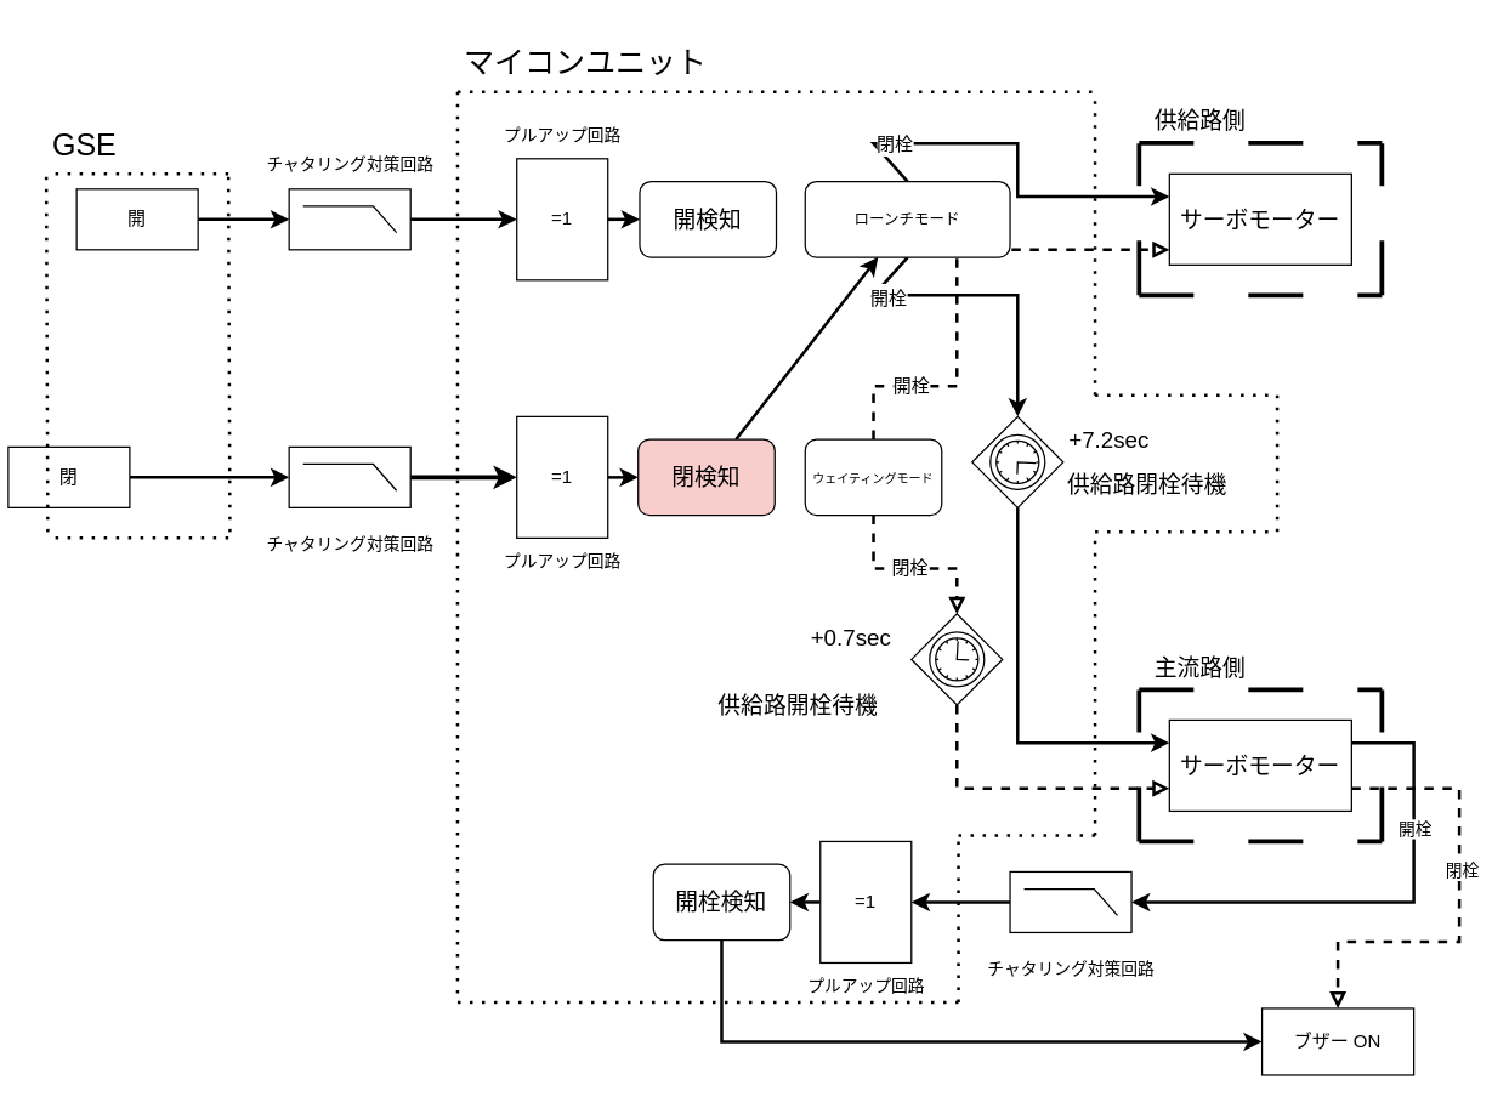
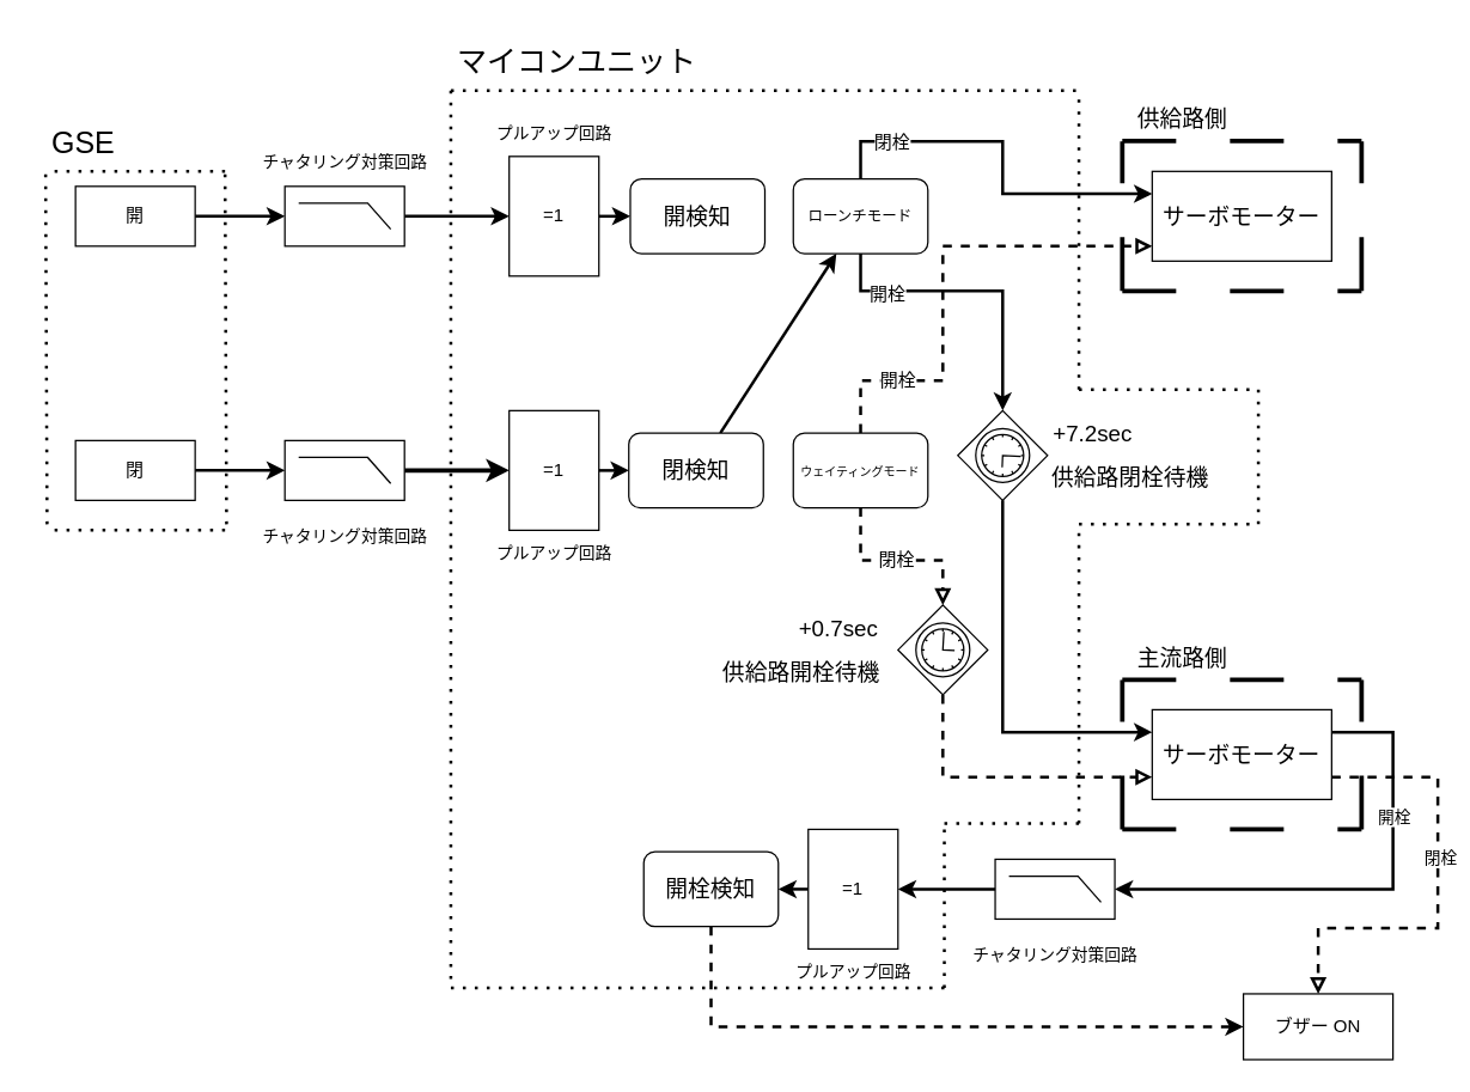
- <mxCell id="54" value="&lt;font style=&quot;font-size: 10px;&quot;&gt;ローンチモード&lt;/font&gt;" style="rounded=1;whiteSpace=wrap;html=1;fontSize=11;" parent="1" vertex="1"><mxGeometry x="530" y="119" width="135" height="50" as="geometry" /></mxCell>
+ <mxCell id="54" value="&lt;font style=&quot;font-size: 10px;&quot;&gt;ローンチモード&lt;/font&gt;" style="rounded=1;whiteSpace=wrap;html=1;fontSize=11;" parent="1" vertex="1"><mxGeometry x="530" y="119" width="90" height="50" as="geometry" /></mxCell>
- <mxCell id="18" value="閉" style="whiteSpace=wrap;html=1;movable=1;resizable=1;rotatable=1;deletable=1;editable=1;connectable=1;" parent="1" vertex="1"><mxGeometry x="5" y="294" width="80" height="40" as="geometry" /></mxCell>
+ <mxCell id="18" value="閉" style="whiteSpace=wrap;html=1;movable=1;resizable=1;rotatable=1;deletable=1;editable=1;connectable=1;" parent="1" vertex="1"><mxGeometry x="50" y="294" width="80" height="40" as="geometry" /></mxCell>
- <mxCell id="29" value="&lt;font style=&quot;font-size: 15px;&quot;&gt;閉検知&lt;/font&gt;" style="rounded=1;whiteSpace=wrap;html=1;fontSize=11;fillColor=#f8cecc;" parent="1" vertex="1"><mxGeometry x="420" y="289" width="90" height="50" as="geometry" /></mxCell>
+ <mxCell id="29" value="&lt;font style=&quot;font-size: 15px;&quot;&gt;閉検知&lt;/font&gt;" style="rounded=1;whiteSpace=wrap;html=1;fontSize=11;" parent="1" vertex="1"><mxGeometry x="420" y="289" width="90" height="50" as="geometry" /></mxCell>
- <mxCell id="52" value="供給路開栓待機" style="text;html=1;align=center;verticalAlign=middle;resizable=0;points=[];autosize=1;strokeColor=none;fillColor=none;fontSize=15;" parent="1" vertex="1"><mxGeometry x="460" y="449" width="130" height="30" as="geometry" /></mxCell>
+ <mxCell id="52" value="供給路開栓待機" style="text;html=1;align=center;verticalAlign=middle;resizable=0;points=[];autosize=1;strokeColor=none;fillColor=none;fontSize=15;" parent="1" vertex="1"><mxGeometry x="470" y="434" width="130" height="30" as="geometry" /></mxCell>
- <mxCell id="48" style="edgeStyle=none;rounded=0;html=1;strokeWidth=2;endArrow=classic;endFill=1;entryX=0;entryY=0.5;entryDx=0;entryDy=0;" parent="1" source="49" target="58" edge="1"><mxGeometry relative="1" as="geometry"><mxPoint x="475" y="690" as="targetPoint" /><Array as="points"><mxPoint x="475" y="686" /></Array></mxGeometry></mxCell>
+ <mxCell id="48" style="edgeStyle=none;rounded=0;html=1;strokeWidth=2;endArrow=classic;endFill=1;entryX=0;entryY=0.5;entryDx=0;entryDy=0;dashed=1;" parent="1" source="49" target="58" edge="1"><mxGeometry relative="1" as="geometry"><mxPoint x="475" y="690" as="targetPoint" /><Array as="points"><mxPoint x="475" y="686" /></Array></mxGeometry></mxCell>
